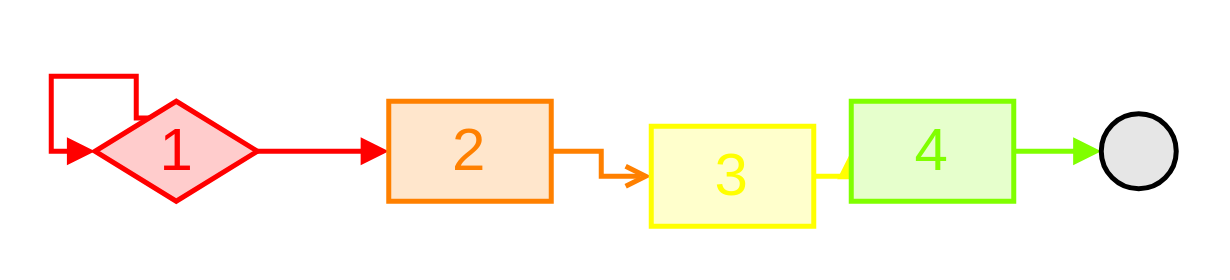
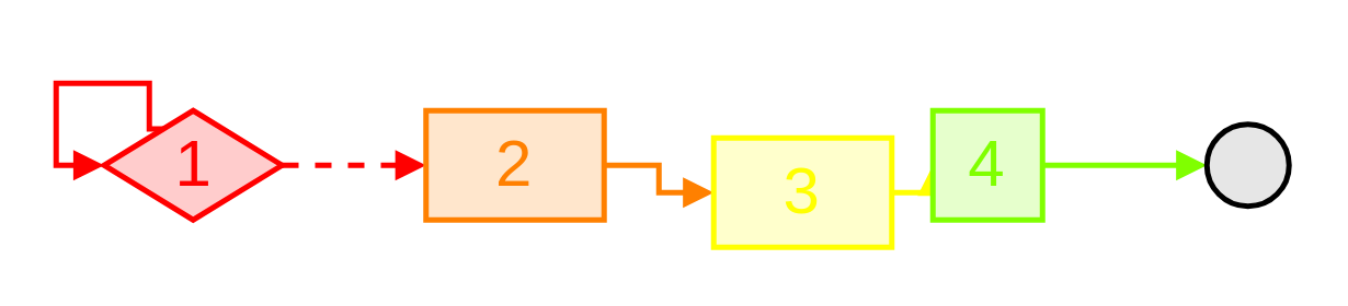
- <mxCell id="2" style="rounded=0;orthogonalLoop=1;jettySize=auto;html=1;exitX=1;exitY=0.5;exitDx=0;exitDy=0;entryX=0;entryY=0.5;entryDx=0;entryDy=0;strokeWidth=2;endArrow=block;endFill=1;strokeColor=#FF0000;" parent="1" source="3" target="8" edge="1"><mxGeometry relative="1" as="geometry" /></mxCell>
+ <mxCell id="2" style="rounded=0;orthogonalLoop=1;jettySize=auto;html=1;exitX=1;exitY=0.5;exitDx=0;exitDy=0;entryX=0;entryY=0.5;entryDx=0;entryDy=0;strokeWidth=2;endArrow=block;endFill=1;strokeColor=#FF0000;dashed=1;" parent="1" source="3" target="8" edge="1"><mxGeometry relative="1" as="geometry" /></mxCell>
- <mxCell id="12" value="&lt;span style=&quot;font-size: 24px;&quot;&gt;4&lt;/span&gt;" style="rounded=0;whiteSpace=wrap;html=1;fillColor=#E6FFCC;strokeColor=#80FF00;fontColor=#80FF00;strokeWidth=2;" parent="1" vertex="1"><mxGeometry x="340" y="40" width="65" height="40" as="geometry" /></mxCell>
+ <mxCell id="12" value="&lt;span style=&quot;font-size: 24px;&quot;&gt;4&lt;/span&gt;" style="rounded=0;whiteSpace=wrap;html=1;fillColor=#E6FFCC;strokeColor=#80FF00;fontColor=#80FF00;strokeWidth=2;" parent="1" vertex="1"><mxGeometry x="340" y="40" width="40" height="40" as="geometry" /></mxCell>
- <mxCell id="7" style="edgeStyle=orthogonalEdgeStyle;rounded=0;orthogonalLoop=1;jettySize=auto;html=1;exitX=1;exitY=0.5;exitDx=0;exitDy=0;entryX=0;entryY=0.5;entryDx=0;entryDy=0;strokeColor=#FF8000;endArrow=open;endFill=1;strokeWidth=2;" parent="1" source="8" target="10" edge="1"><mxGeometry relative="1" as="geometry" /></mxCell>
+ <mxCell id="7" style="edgeStyle=orthogonalEdgeStyle;rounded=0;orthogonalLoop=1;jettySize=auto;html=1;exitX=1;exitY=0.5;exitDx=0;exitDy=0;entryX=0;entryY=0.5;entryDx=0;entryDy=0;strokeColor=#FF8000;endArrow=block;endFill=1;strokeWidth=2;" parent="1" source="8" target="10" edge="1"><mxGeometry relative="1" as="geometry" /></mxCell>
